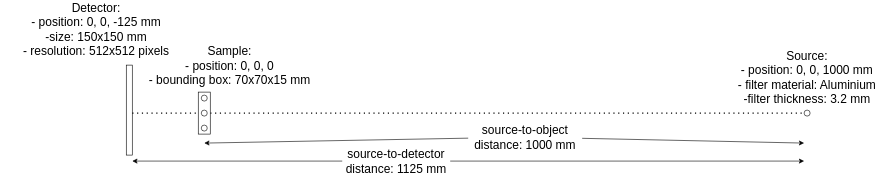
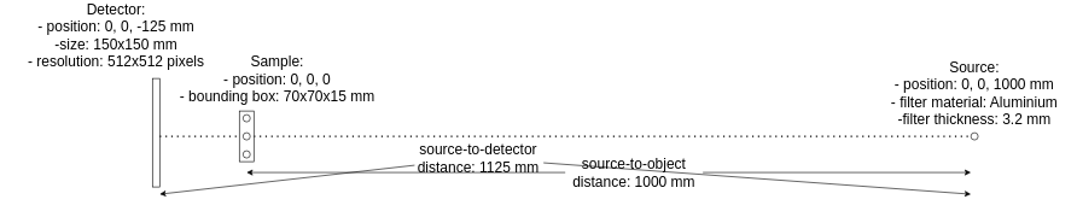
- <mxCell id="16" value="source-to-object distance: 1000 mm" style="text;html=1;strokeColor=none;fillColor=none;align=center;verticalAlign=middle;whiteSpace=wrap;rounded=0;fontSize=20;" parent="1" vertex="1"><mxGeometry x="780" y="200" width="190" height="20" as="geometry" /></mxCell>
+ <mxCell id="16" value="source-to-object distance: 1000 mm" style="text;html=1;strokeColor=none;fillColor=none;align=center;verticalAlign=middle;whiteSpace=wrap;rounded=0;fontSize=20;" parent="1" vertex="1"><mxGeometry x="780" y="210" width="190" height="20" as="geometry" /></mxCell>
- <mxCell id="18" value="source-to-detector distance: 1125 mm" style="text;html=1;strokeColor=none;fillColor=none;align=center;verticalAlign=middle;whiteSpace=wrap;rounded=0;fontSize=20;" parent="1" vertex="1"><mxGeometry x="570" y="240" width="180" height="20" as="geometry" /></mxCell>
+ <mxCell id="18" value="source-to-detector distance: 1125 mm" style="text;html=1;strokeColor=none;fillColor=none;align=center;verticalAlign=middle;whiteSpace=wrap;rounded=0;fontSize=20;" parent="1" vertex="1"><mxGeometry x="570" y="190" width="180" height="20" as="geometry" /></mxCell>
